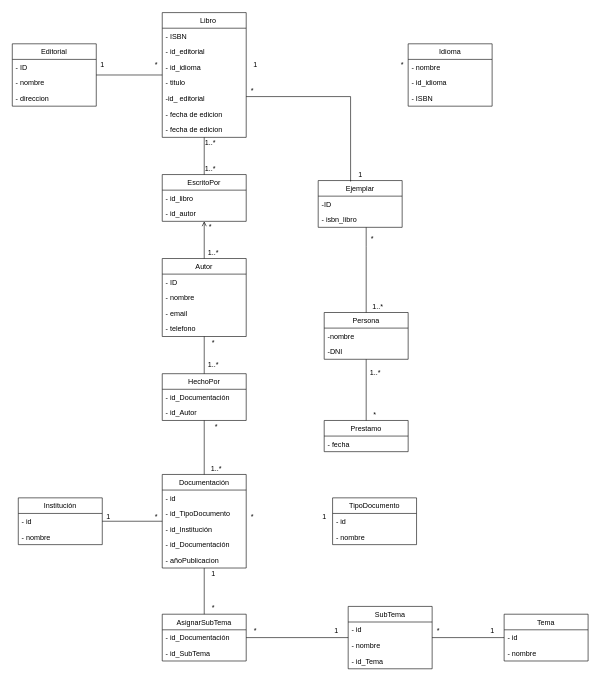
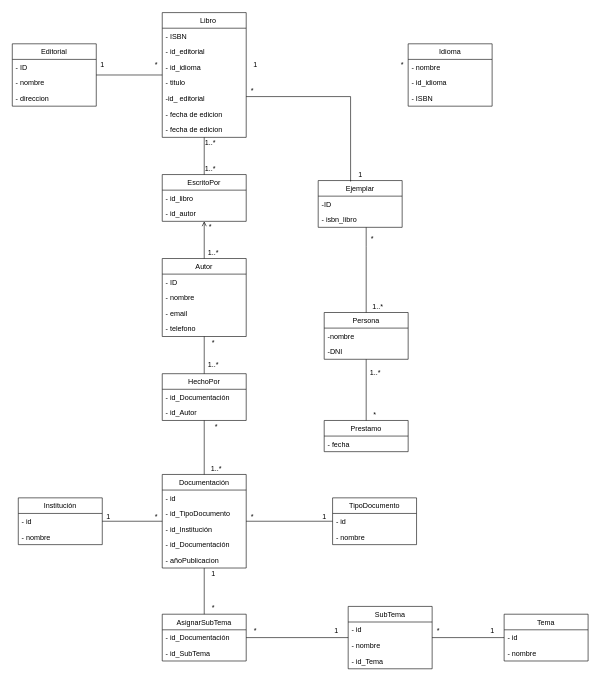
+ <mxCell id="55" style="edgeStyle=orthogonalEdgeStyle;rounded=0;orthogonalLoop=1;jettySize=auto;html=1;endArrow=none;endFill=0;" edge="1" parent="1" source="57" target="63"><mxGeometry relative="1" as="geometry" /></mxCell>
